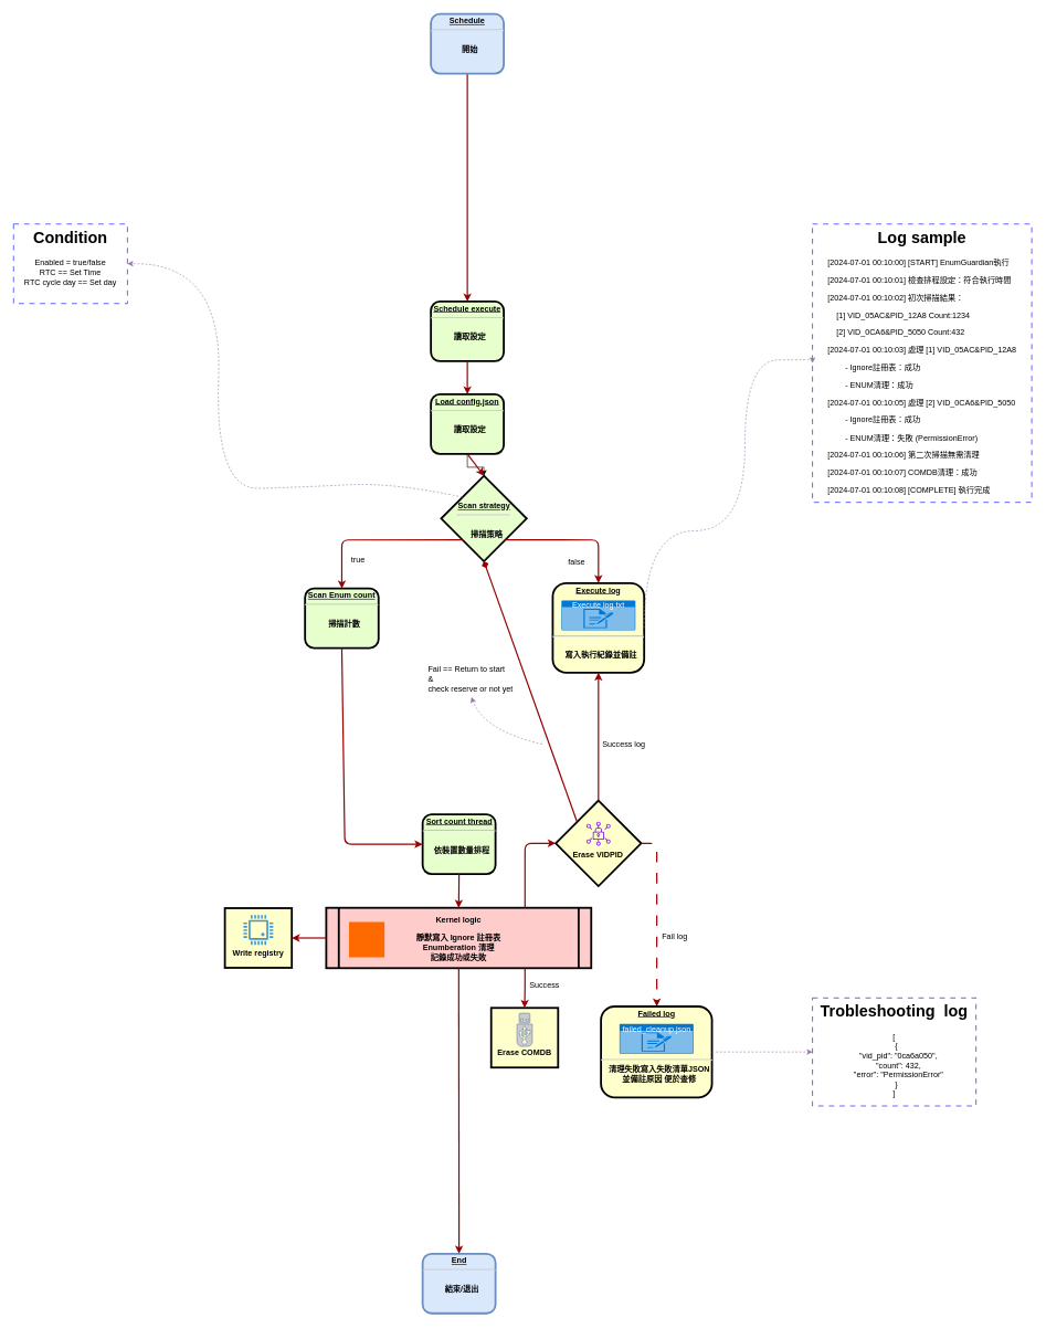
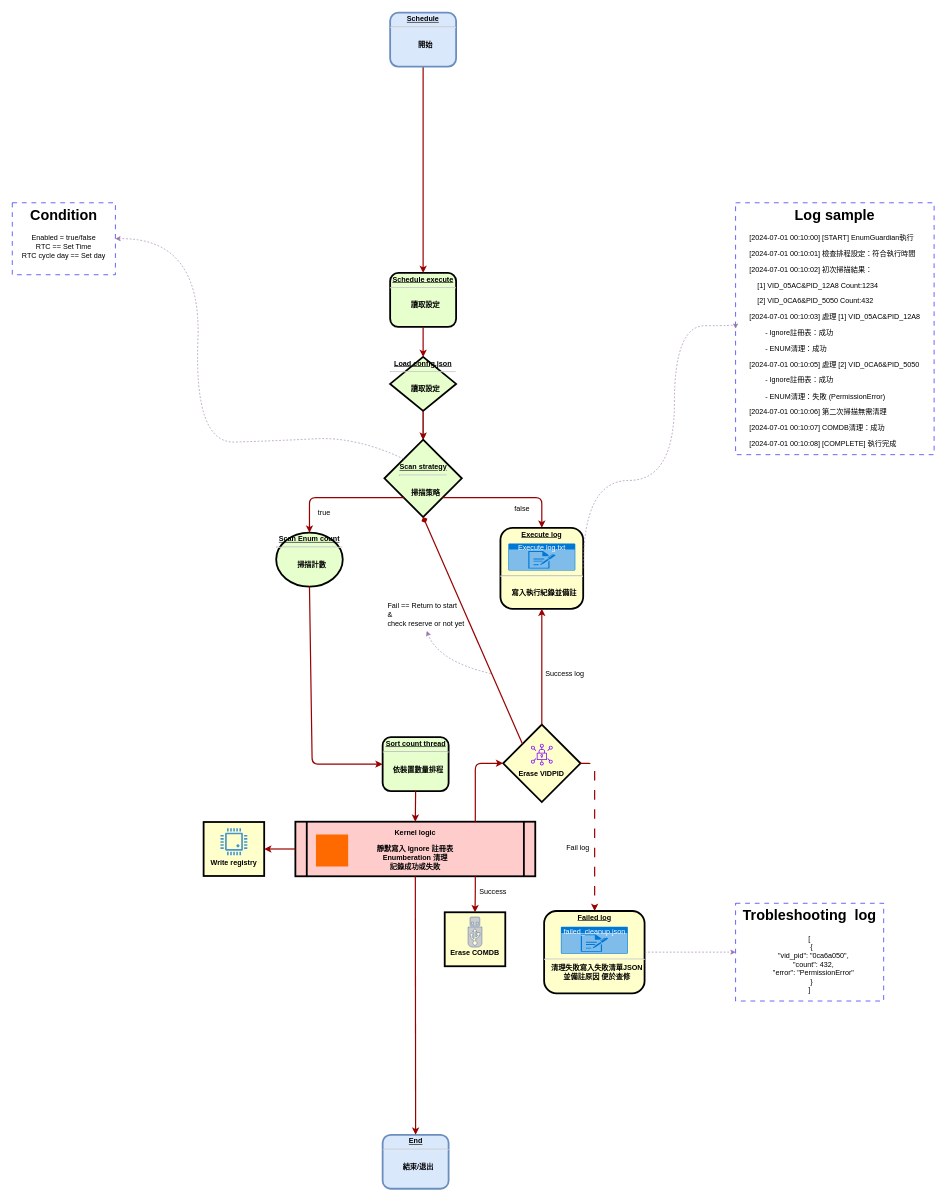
- <mxCell id="9" value="&lt;p style=&quot;margin: 0px; margin-top: 4px; text-align: center; text-decoration: underline;&quot;&gt;Load&amp;nbsp;config.json&lt;/p&gt;&lt;hr&gt;&lt;p style=&quot;margin: 0px; margin-left: 8px;&quot;&gt;&lt;br&gt;&lt;/p&gt;&lt;p style=&quot;margin: 0px; margin-left: 8px;&quot;&gt;讀取設定&lt;/p&gt;" style="verticalAlign=middle;align=center;overflow=fill;fontSize=12;fontFamily=Helvetica;html=1;rounded=1;fontStyle=1;strokeWidth=3;fillColor=#E6FFCC;strokeOpacity=100;" parent="1" vertex="1"><mxGeometry x="650" y="594" width="110" height="90" as="geometry" /></mxCell>
+ <mxCell id="9" value="&lt;p style=&quot;margin: 0px; margin-top: 4px; text-align: center; text-decoration: underline;&quot;&gt;Load&amp;nbsp;config.json&lt;/p&gt;&lt;hr&gt;&lt;p style=&quot;margin: 0px; margin-left: 8px;&quot;&gt;&lt;br&gt;&lt;/p&gt;&lt;p style=&quot;margin: 0px; margin-left: 8px;&quot;&gt;讀取設定&lt;/p&gt;" style="rhombus;verticalAlign=middle;align=center;overflow=fill;fontSize=12;fontFamily=Helvetica;html=1;fontStyle=1;strokeWidth=3;fillColor=#E6FFCC;strokeOpacity=100;" parent="1" vertex="1"><mxGeometry x="650" y="594" width="110" height="90" as="geometry" /></mxCell>
- <mxCell id="10" value="&lt;p style=&quot;font-weight: 700; text-wrap-mode: nowrap; text-decoration-line: underline; margin: 4px 0px 0px;&quot;&gt;Scan strategy&lt;/p&gt;&lt;hr style=&quot;font-weight: 700; text-wrap-mode: nowrap;&quot;&gt;&lt;p style=&quot;font-weight: 700; text-wrap-mode: nowrap; margin: 0px 0px 0px 8px;&quot;&gt;&lt;br&gt;&lt;/p&gt;&lt;p style=&quot;font-weight: 700; text-wrap-mode: nowrap; margin: 0px 0px 0px 8px;&quot;&gt;掃描策略&lt;/p&gt;" style="rhombus;whiteSpace=wrap;html=1;fillColor=#E6FFCC;strokeColor=#000000;strokeWidth=3;" parent="1" vertex="1"><mxGeometry x="665.5" y="717" width="129" height="129" as="geometry" /></mxCell>
+ <mxCell id="10" value="&lt;p style=&quot;font-weight: 700; text-wrap-mode: nowrap; text-decoration-line: underline; margin: 4px 0px 0px;&quot;&gt;Scan strategy&lt;/p&gt;&lt;hr style=&quot;font-weight: 700; text-wrap-mode: nowrap;&quot;&gt;&lt;p style=&quot;font-weight: 700; text-wrap-mode: nowrap; margin: 0px 0px 0px 8px;&quot;&gt;&lt;br&gt;&lt;/p&gt;&lt;p style=&quot;font-weight: 700; text-wrap-mode: nowrap; margin: 0px 0px 0px 8px;&quot;&gt;掃描策略&lt;/p&gt;" style="rhombus;whiteSpace=wrap;html=1;fillColor=#E6FFCC;strokeColor=#000000;strokeWidth=3;" parent="1" vertex="1"><mxGeometry x="640.5" y="732" width="129" height="129" as="geometry" /></mxCell>
- <mxCell id="7" value="true" style="text;spacingTop=-5;align=center" parent="1" vertex="1"><mxGeometry x="525" y="835" width="30.5" height="17" as="geometry" /></mxCell>
+ <mxCell id="7" value="true" style="text;spacingTop=-5;align=center" parent="1" vertex="1"><mxGeometry x="525" y="845" width="30.5" height="17" as="geometry" /></mxCell>
- <mxCell id="16" value="&lt;p style=&quot;margin: 0px; margin-top: 4px; text-align: center; text-decoration: underline;&quot;&gt;Scan Enum count&lt;/p&gt;&lt;hr&gt;&lt;p style=&quot;margin: 0px; margin-left: 8px;&quot;&gt;&lt;br&gt;&lt;/p&gt;&lt;p style=&quot;margin: 0px; margin-left: 8px;&quot;&gt;掃描計數&lt;/p&gt;" style="verticalAlign=middle;align=center;overflow=fill;fontSize=12;fontFamily=Helvetica;html=1;rounded=1;fontStyle=1;strokeWidth=3;fillColor=#E6FFCC;strokeOpacity=100;" parent="1" vertex="1"><mxGeometry x="460" y="887" width="111" height="90" as="geometry" /></mxCell>
+ <mxCell id="16" value="&lt;p style=&quot;margin: 0px; margin-top: 4px; text-align: center; text-decoration: underline;&quot;&gt;Scan Enum count&lt;/p&gt;&lt;hr&gt;&lt;p style=&quot;margin: 0px; margin-left: 8px;&quot;&gt;&lt;br&gt;&lt;/p&gt;&lt;p style=&quot;margin: 0px; margin-left: 8px;&quot;&gt;掃描計數&lt;/p&gt;" style="ellipse;verticalAlign=middle;align=center;overflow=fill;fontSize=12;fontFamily=Helvetica;html=1;fontStyle=1;strokeWidth=3;fillColor=#E6FFCC;strokeOpacity=100;" parent="1" vertex="1"><mxGeometry x="460" y="887" width="111" height="90" as="geometry" /></mxCell>
- <mxCell id="33" value="Fail log" style="text;whiteSpace=wrap;" parent="1" vertex="1"><mxGeometry x="997" y="1398.13" width="45" height="26.67" as="geometry" /></mxCell>
+ <mxCell id="33" value="Fail log" style="text;whiteSpace=wrap;" parent="1" vertex="1"><mxGeometry x="942" y="1398.13" width="45" height="26.67" as="geometry" /></mxCell>
